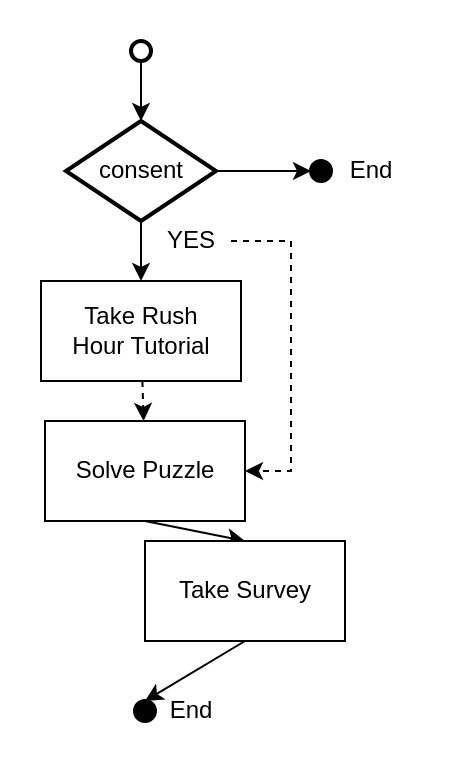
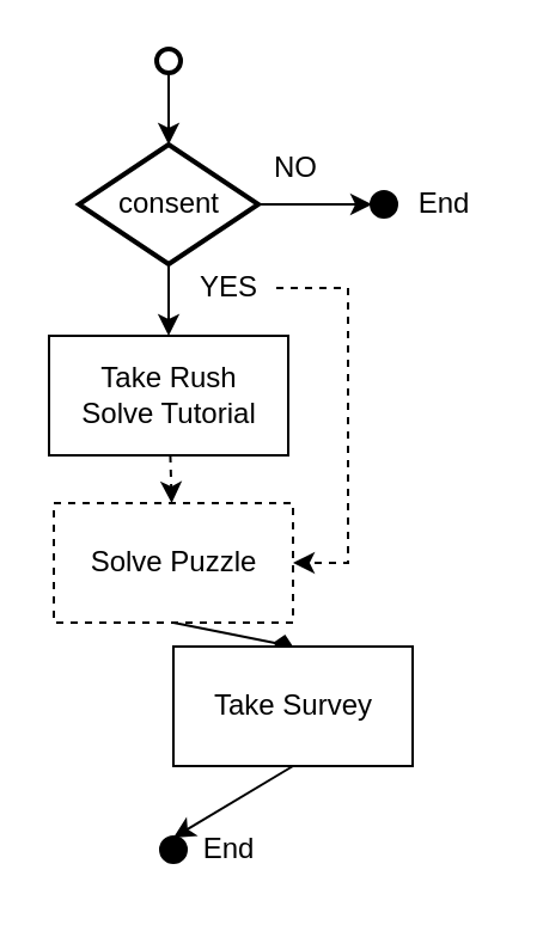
+ <mxCell id="11" value="NO" style="text;html=1;align=center;verticalAlign=middle;resizable=0;points=[];autosize=1;" vertex="1" parent="1"><mxGeometry x="107.5" y="60" width="30" height="20" as="geometry" /></mxCell>
- <mxCell id="13" value="&lt;div&gt;Take Rush&lt;/div&gt;&lt;div&gt;Hour Tutorial&lt;br&gt;&lt;/div&gt;" style="html=1;dashed=0;whitespace=wrap;" vertex="1" parent="1"><mxGeometry x="20" y="140" width="100" height="50" as="geometry" /></mxCell>
+ <mxCell id="13" value="&lt;div&gt;Take Rush&lt;/div&gt;&lt;div&gt;Solve Tutorial&lt;br&gt;&lt;/div&gt;" style="html=1;dashed=0;whitespace=wrap;" vertex="1" parent="1"><mxGeometry x="20" y="140" width="100" height="50" as="geometry" /></mxCell>
- <mxCell id="15" value="Solve Puzzle" style="html=1;dashed=0;whitespace=wrap;" vertex="1" parent="1"><mxGeometry x="22" y="210" width="100" height="50" as="geometry" /></mxCell>
+ <mxCell id="15" value="Solve Puzzle" style="html=1;dashed=1;whitespace=wrap;" vertex="1" parent="1"><mxGeometry x="22" y="210" width="100" height="50" as="geometry" /></mxCell>
- <mxCell id="14" style="edgeStyle=none;rounded=0;orthogonalLoop=1;jettySize=auto;html=1;exitX=0.5;exitY=1;exitDx=0;exitDy=0;entryX=0.5;entryY=0;entryDx=0;entryDy=0;" edge="1" parent="1" source="15" target="17"><mxGeometry relative="1" as="geometry" /></mxCell>
+ <mxCell id="14" style="edgeStyle=none;rounded=0;orthogonalLoop=1;jettySize=auto;html=1;exitX=0.5;exitY=1;exitDx=0;exitDy=0;entryX=0.5;entryY=0;entryDx=0;entryDy=0;endArrow=diamond;" edge="1" parent="1" source="15" target="17"><mxGeometry relative="1" as="geometry" /></mxCell>
